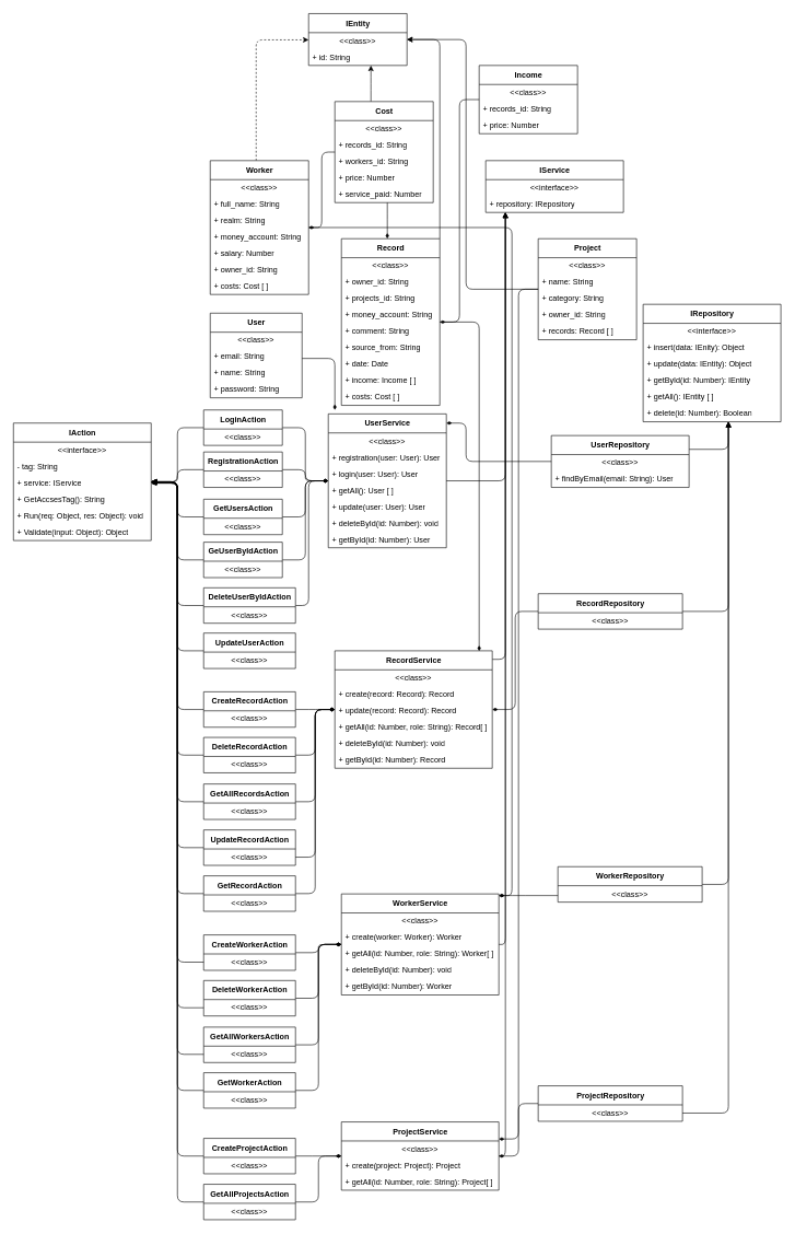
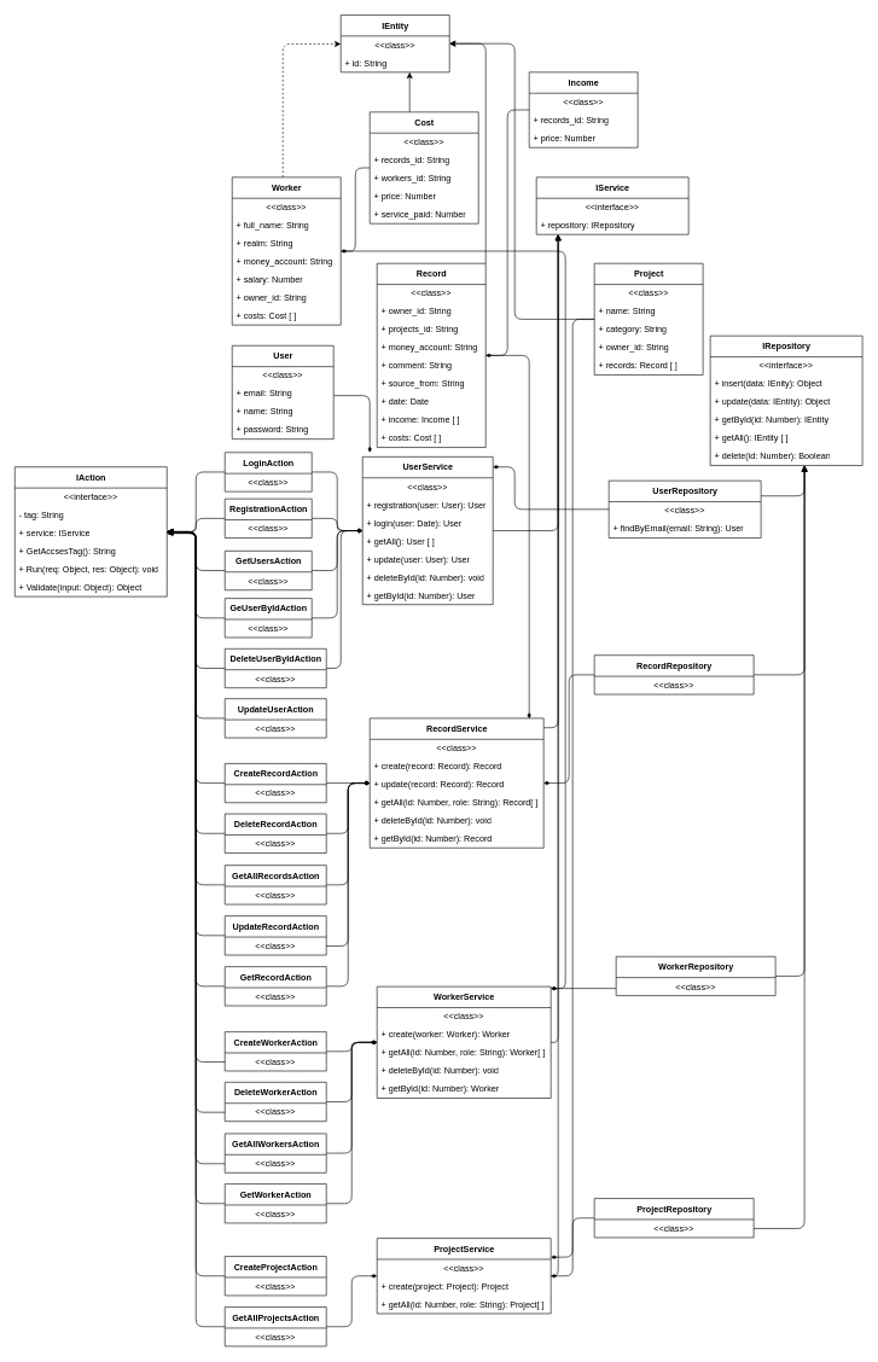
- <mxCell id="153" style="edgeStyle=elbowEdgeStyle;html=1;endArrow=diamondThin;endFill=1;" edge="1" parent="1" source="155" target="44"><mxGeometry relative="1" as="geometry"><Array as="points"><mxPoint x="590" y="324" /></Array></mxGeometry></mxCell>
- <mxCell id="69" value="+ login(user: User): User" style="text;html=1;strokeColor=none;fillColor=none;align=left;verticalAlign=middle;spacingLeft=4;spacingRight=4;overflow=hidden;rotatable=0;points=[[0,0.5],[1,0.5]];portConstraint=eastwest;" parent="66" vertex="1"><mxGeometry y="79" width="180" height="25" as="geometry" /></mxCell>
+ <mxCell id="69" value="+ login(user: Date): User" style="text;html=1;strokeColor=none;fillColor=none;align=left;verticalAlign=middle;spacingLeft=4;spacingRight=4;overflow=hidden;rotatable=0;points=[[0,0.5],[1,0.5]];portConstraint=eastwest;" parent="66" vertex="1"><mxGeometry y="79" width="180" height="25" as="geometry" /></mxCell>
- <mxCell id="120" style="edgeStyle=elbowEdgeStyle;html=1;endArrow=diamondThin;endFill=1;" edge="1" parent="1" source="121" target="138"><mxGeometry relative="1" as="geometry" /></mxCell>
